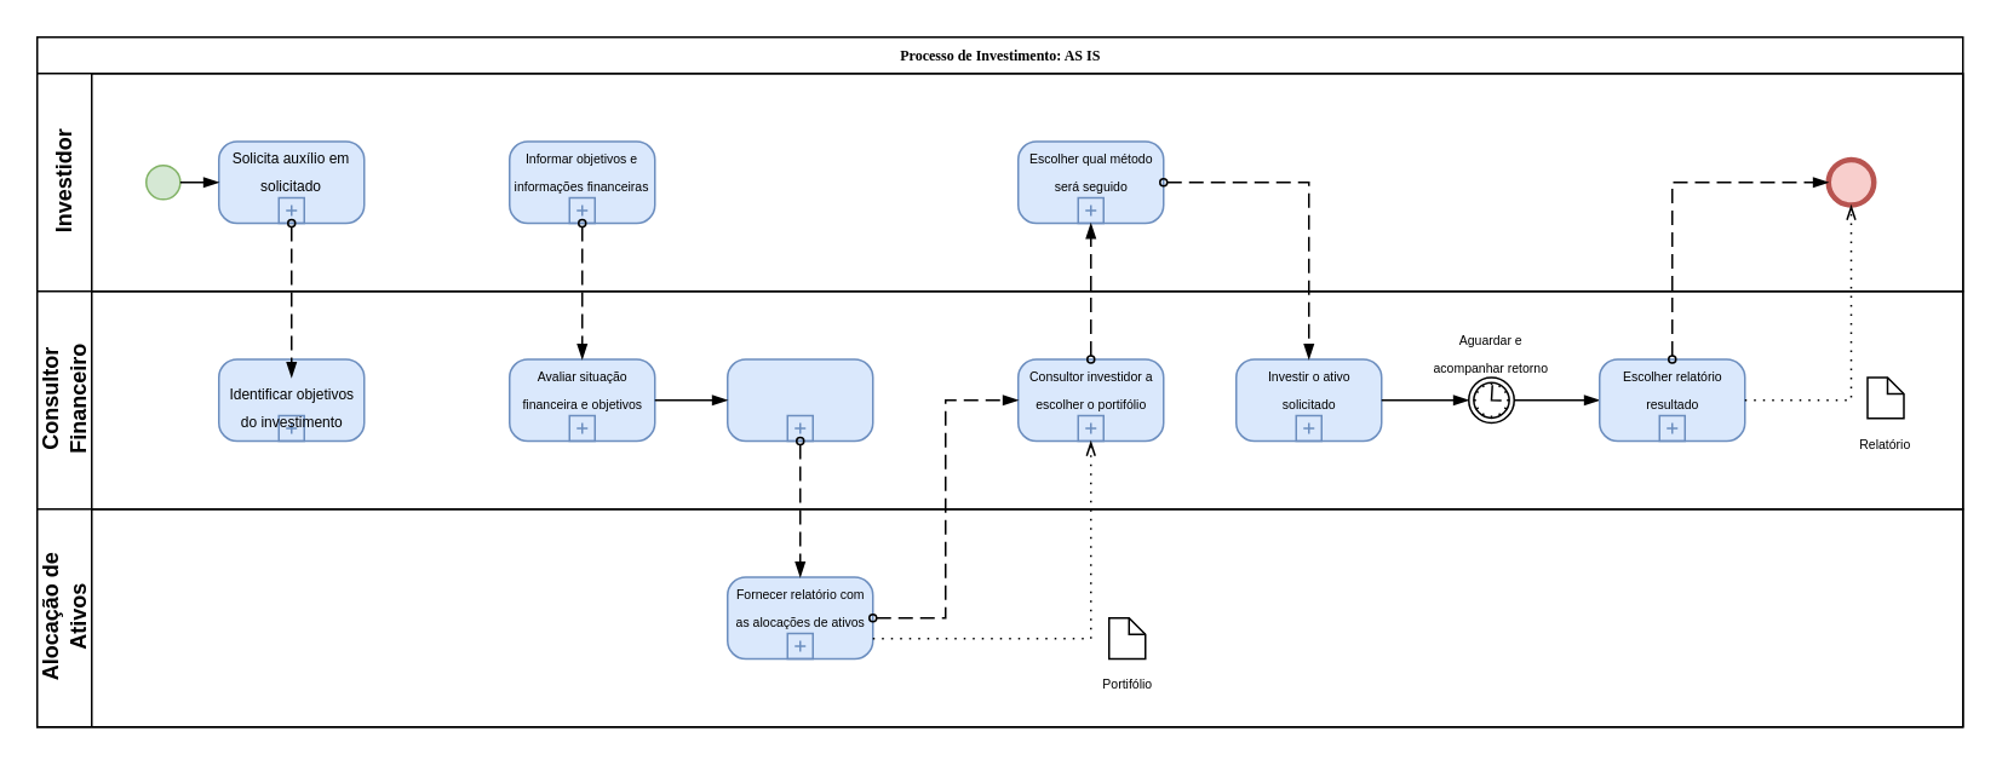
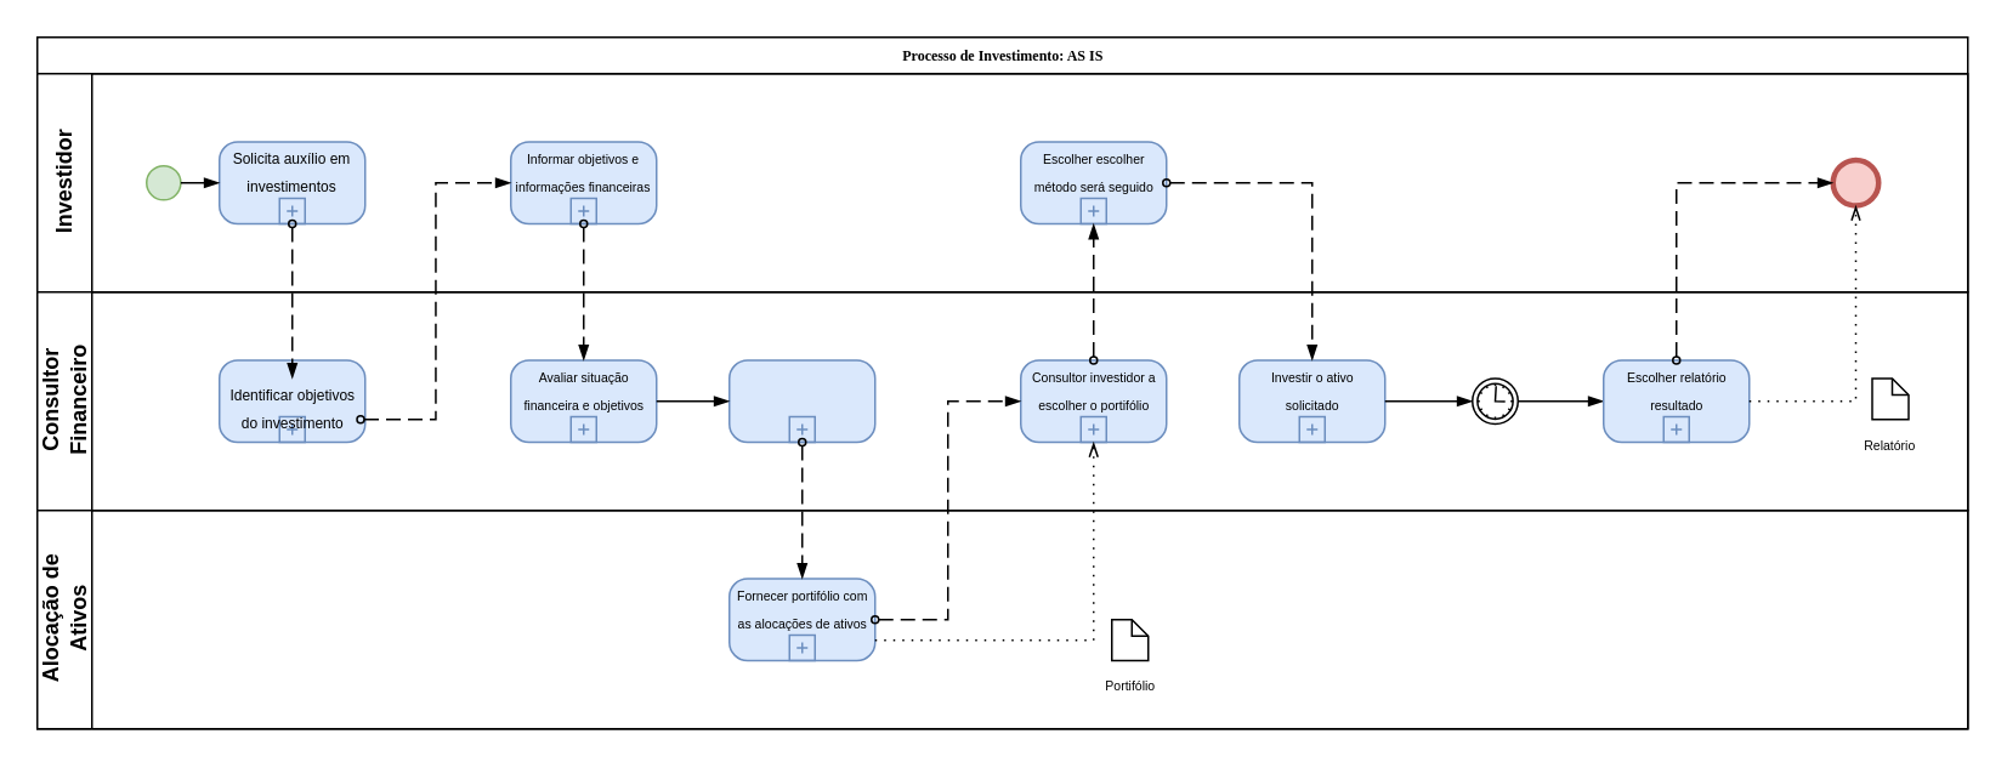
- <mxCell id="6" value="&lt;span style=&quot;font-size: 8px;&quot;&gt;Solicita auxílio em solicitado&lt;/span&gt;" style="text;html=1;align=center;verticalAlign=middle;whiteSpace=wrap;rounded=0;" vertex="1" parent="5"><mxGeometry x="5" width="70" height="30" as="geometry" /></mxCell>
+ <mxCell id="6" value="&lt;span style=&quot;font-size: 8px;&quot;&gt;Solicita auxílio em investimentos&lt;/span&gt;" style="text;html=1;align=center;verticalAlign=middle;whiteSpace=wrap;rounded=0;" vertex="1" parent="5"><mxGeometry x="5" width="70" height="30" as="geometry" /></mxCell>
- <mxCell id="11" value="&lt;span style=&quot;font-size: 7px;&quot;&gt;Escolher qual método será seguido&lt;/span&gt;" style="text;html=1;align=center;verticalAlign=middle;whiteSpace=wrap;rounded=0;" vertex="1" parent="10"><mxGeometry x="2.5" width="75" height="30" as="geometry" /></mxCell>
+ <mxCell id="11" value="&lt;span style=&quot;font-size: 7px;&quot;&gt;Escolher escolher método será seguido&lt;/span&gt;" style="text;html=1;align=center;verticalAlign=middle;whiteSpace=wrap;rounded=0;" vertex="1" parent="10"><mxGeometry x="2.5" width="75" height="30" as="geometry" /></mxCell>
+ <mxCell id="46" value="" style="dashed=1;dashPattern=8 4;endArrow=blockThin;endFill=1;startArrow=oval;startFill=0;endSize=6;startSize=4;html=1;rounded=0;exitX=1;exitY=0.75;exitDx=0;exitDy=0;entryX=0;entryY=0.75;entryDx=0;entryDy=0;edgeStyle=orthogonalEdgeStyle;" edge="1" parent="1" source="44" target="9"><mxGeometry width="160" relative="1" as="geometry"><mxPoint x="170" y="133" as="sourcePoint" /><mxPoint x="170" y="208" as="targetPoint" /></mxGeometry></mxCell>
- <mxCell id="24" value="&lt;span style=&quot;font-size: 7px;&quot;&gt;Aguardar e acompanhar retorno&lt;/span&gt;" style="text;html=1;align=center;verticalAlign=middle;whiteSpace=wrap;rounded=0;" vertex="1" parent="13"><mxGeometry x="763" y="17.5" width="75" height="30" as="geometry" /></mxCell>
- <mxCell id="32" value="&lt;font style=&quot;font-size: 7px;&quot;&gt;Fornecer relatório com as alocações de ativos&lt;/font&gt;" style="text;html=1;align=center;verticalAlign=middle;whiteSpace=wrap;rounded=0;" vertex="1" parent="31"><mxGeometry x="2.5" width="75" height="30" as="geometry" /></mxCell>
+ <mxCell id="32" value="&lt;font style=&quot;font-size: 7px;&quot;&gt;Fornecer portifólio com as alocações de ativos&lt;/font&gt;" style="text;html=1;align=center;verticalAlign=middle;whiteSpace=wrap;rounded=0;" vertex="1" parent="31"><mxGeometry x="2.5" width="75" height="30" as="geometry" /></mxCell>
